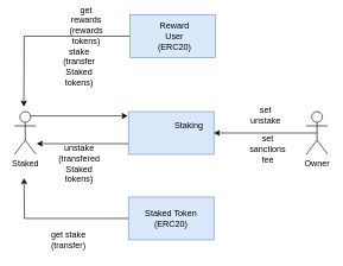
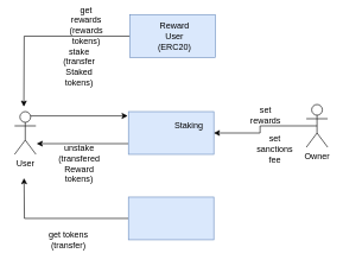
- <mxCell id="17" value="set unstake" style="text;html=1;strokeColor=none;fillColor=none;align=center;verticalAlign=middle;whiteSpace=wrap;rounded=0;" parent="1" vertex="1"><mxGeometry x="343" y="146" width="60" height="30" as="geometry" /></mxCell>
+ <mxCell id="17" value="set rewards" style="text;html=1;strokeColor=none;fillColor=none;align=center;verticalAlign=middle;whiteSpace=wrap;rounded=0;" parent="1" vertex="1"><mxGeometry x="343" y="146" width="60" height="30" as="geometry" /></mxCell>
- <mxCell id="11" value="Owner" style="shape=umlActor;verticalLabelPosition=bottom;verticalAlign=top;html=1;outlineConnect=0;" parent="1" vertex="1"><mxGeometry x="430" y="156" width="30" height="60" as="geometry" /></mxCell>
+ <mxCell id="11" value="Owner" style="shape=umlActor;verticalLabelPosition=bottom;verticalAlign=top;html=1;outlineConnect=0;" parent="1" vertex="1"><mxGeometry x="430" y="146" width="30" height="60" as="geometry" /></mxCell>
- <mxCell id="21" value="set sanctions fee" style="text;html=1;strokeColor=none;fillColor=none;align=center;verticalAlign=middle;whiteSpace=wrap;rounded=0;" vertex="1" parent="1"><mxGeometry x="346" y="194" width="60" height="30" as="geometry" /></mxCell>
+ <mxCell id="21" value="set sanctions fee" style="text;html=1;strokeColor=none;fillColor=none;align=center;verticalAlign=middle;whiteSpace=wrap;rounded=0;" vertex="1" parent="1"><mxGeometry x="356" y="194" width="60" height="30" as="geometry" /></mxCell>
- <mxCell id="9" value="Staked" style="shape=umlActor;verticalLabelPosition=bottom;verticalAlign=top;html=1;outlineConnect=0;" parent="1" vertex="1"><mxGeometry x="20" y="156" width="30" height="60" as="geometry" /></mxCell>
+ <mxCell id="9" value="User" style="shape=umlActor;verticalLabelPosition=bottom;verticalAlign=top;html=1;outlineConnect=0;" parent="1" vertex="1"><mxGeometry x="20" y="156" width="30" height="60" as="geometry" /></mxCell>
- <mxCell id="20" value="unstake (transfered Staked tokens)" style="text;html=1;strokeColor=none;fillColor=none;align=center;verticalAlign=middle;whiteSpace=wrap;rounded=0;" vertex="1" parent="1"><mxGeometry x="81" y="214" width="60" height="30" as="geometry" /></mxCell>
+ <mxCell id="20" value="unstake (transfered Reward tokens)" style="text;html=1;strokeColor=none;fillColor=none;align=center;verticalAlign=middle;whiteSpace=wrap;rounded=0;" vertex="1" parent="1"><mxGeometry x="81" y="214" width="60" height="30" as="geometry" /></mxCell>
- <mxCell id="4" value="Staked&amp;nbsp;Token (ERC20)" style="text;html=1;strokeColor=none;fillColor=none;align=center;verticalAlign=middle;whiteSpace=wrap;rounded=0;" parent="1" vertex="1"><mxGeometry x="210" y="291" width="60" height="30" as="geometry" /></mxCell>
- <mxCell id="16" value="get stake (transfer)" style="text;html=1;strokeColor=none;fillColor=none;align=center;verticalAlign=middle;whiteSpace=wrap;rounded=0;" parent="1" vertex="1"><mxGeometry x="66" y="321" width="60" height="30" as="geometry" /></mxCell>
+ <mxCell id="16" value="get tokens (transfer)" style="text;html=1;strokeColor=none;fillColor=none;align=center;verticalAlign=middle;whiteSpace=wrap;rounded=0;" parent="1" vertex="1"><mxGeometry x="66" y="321" width="60" height="30" as="geometry" /></mxCell>
